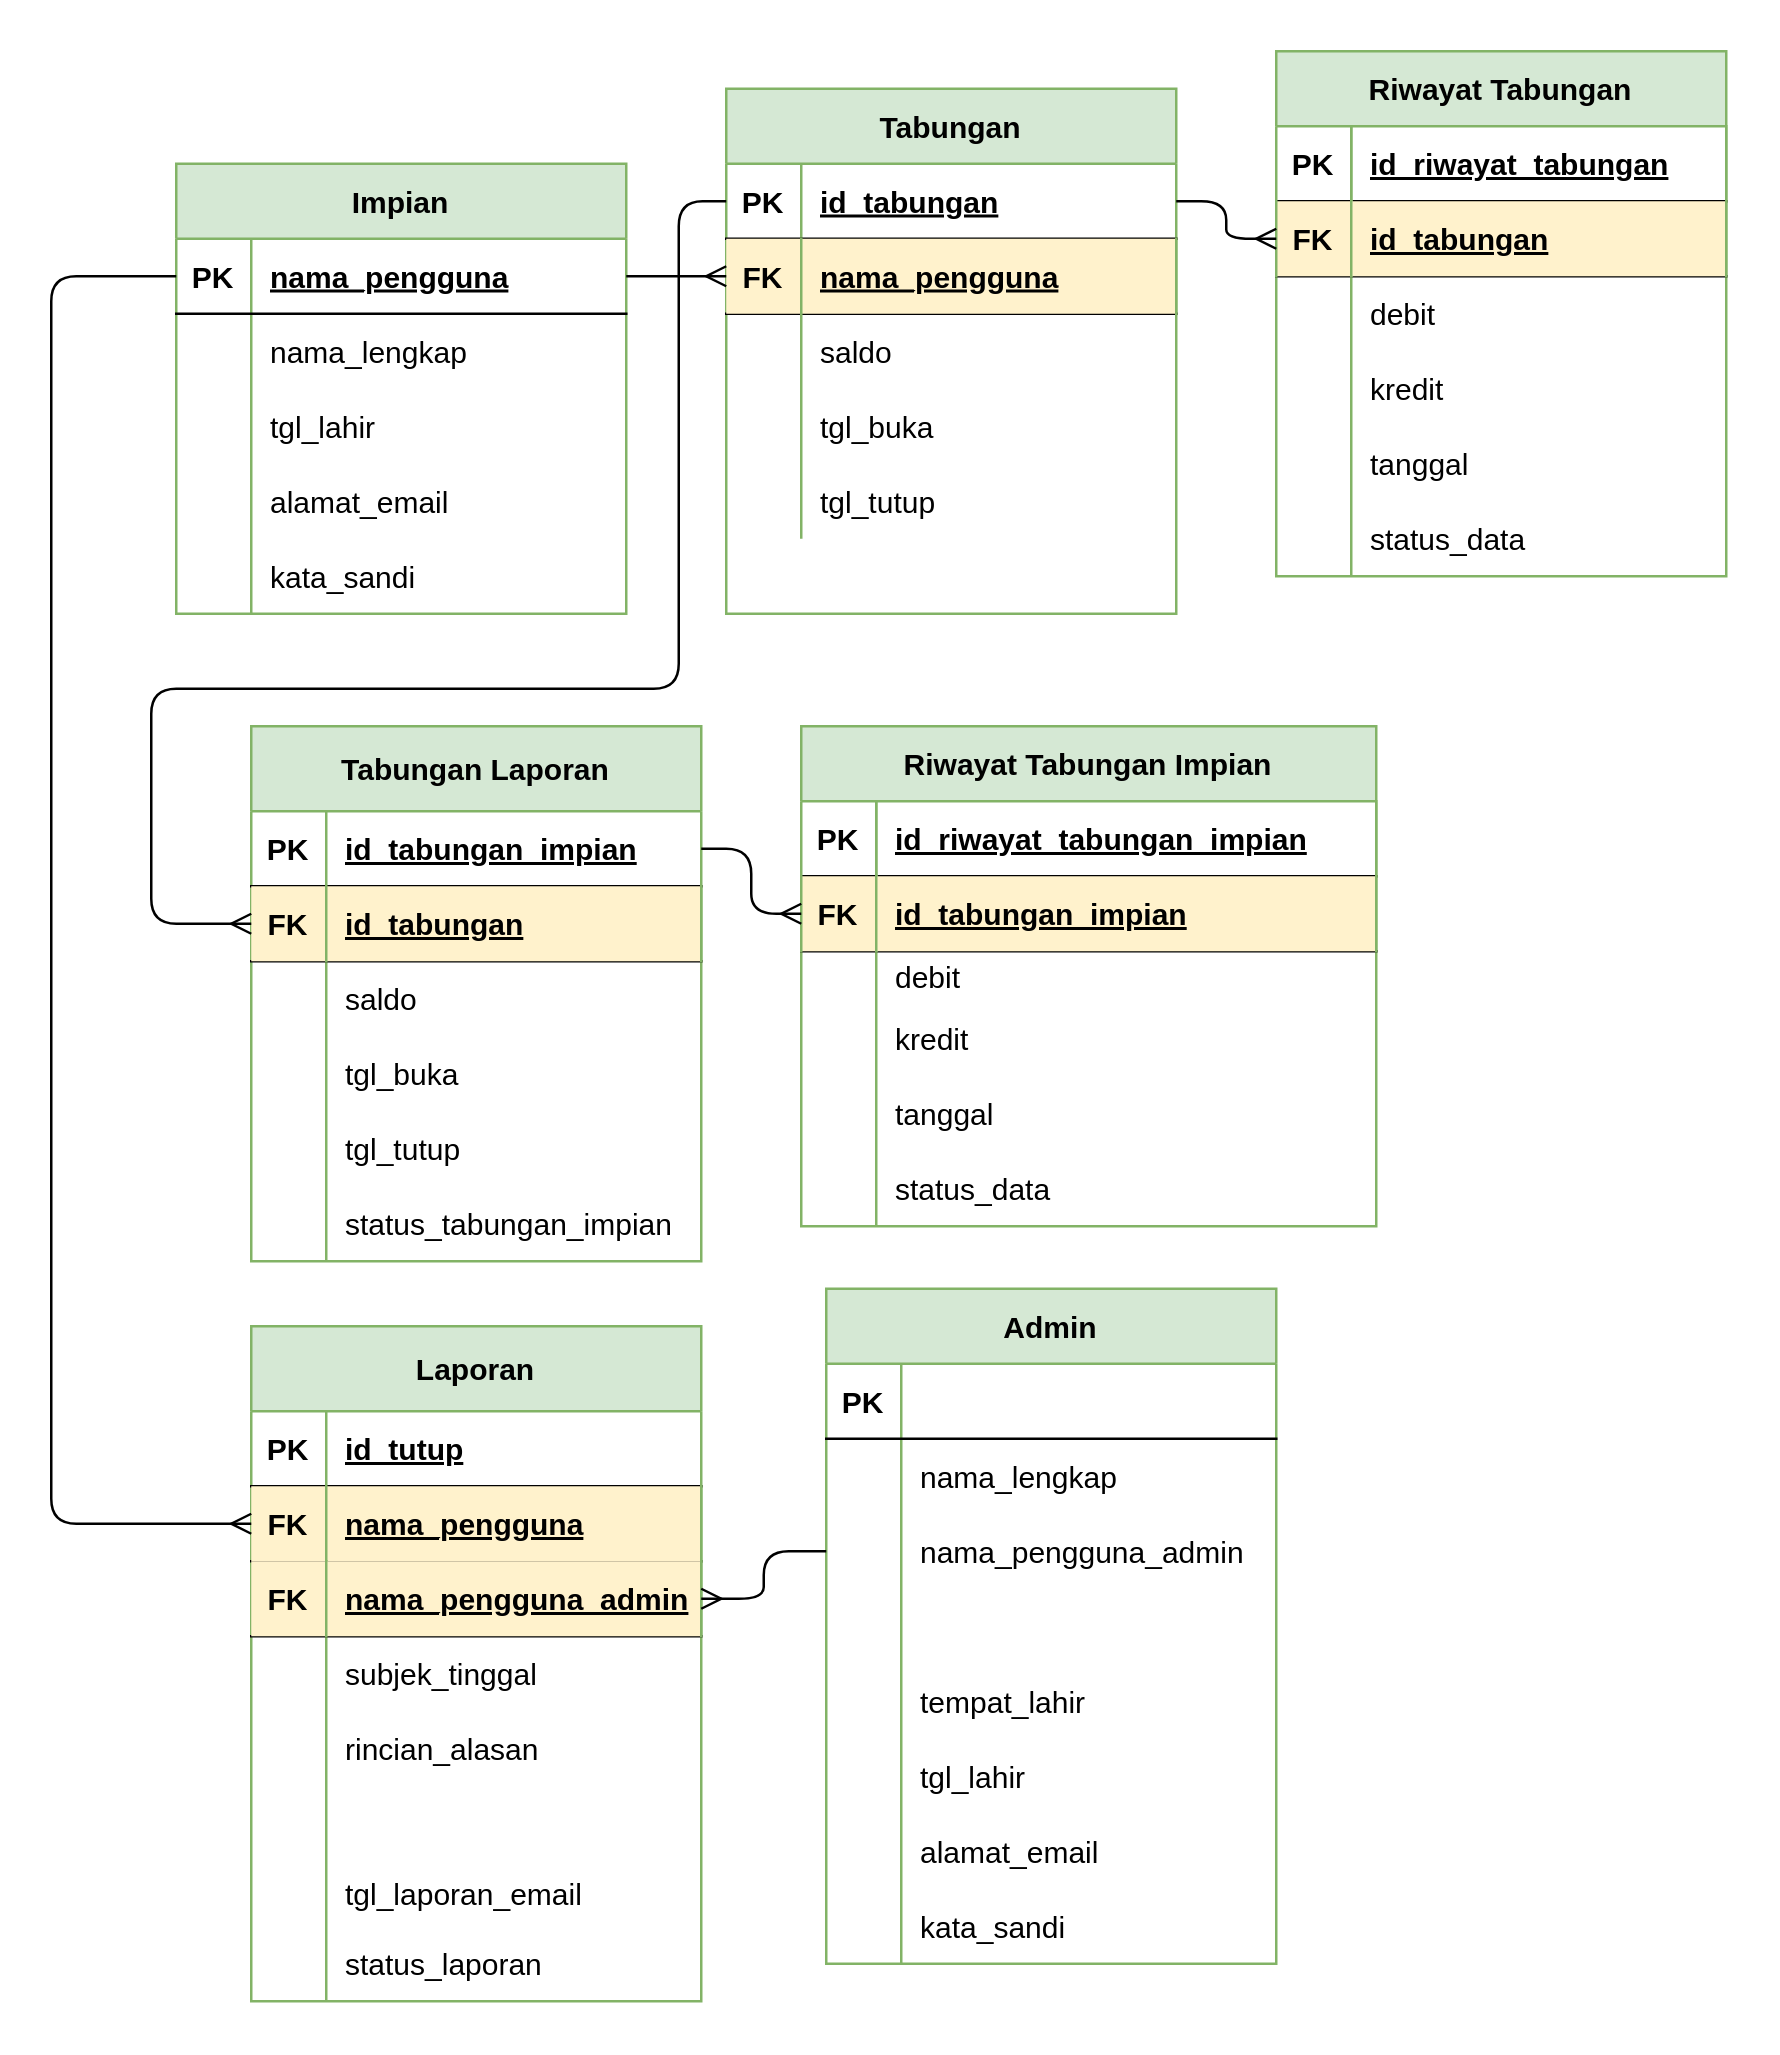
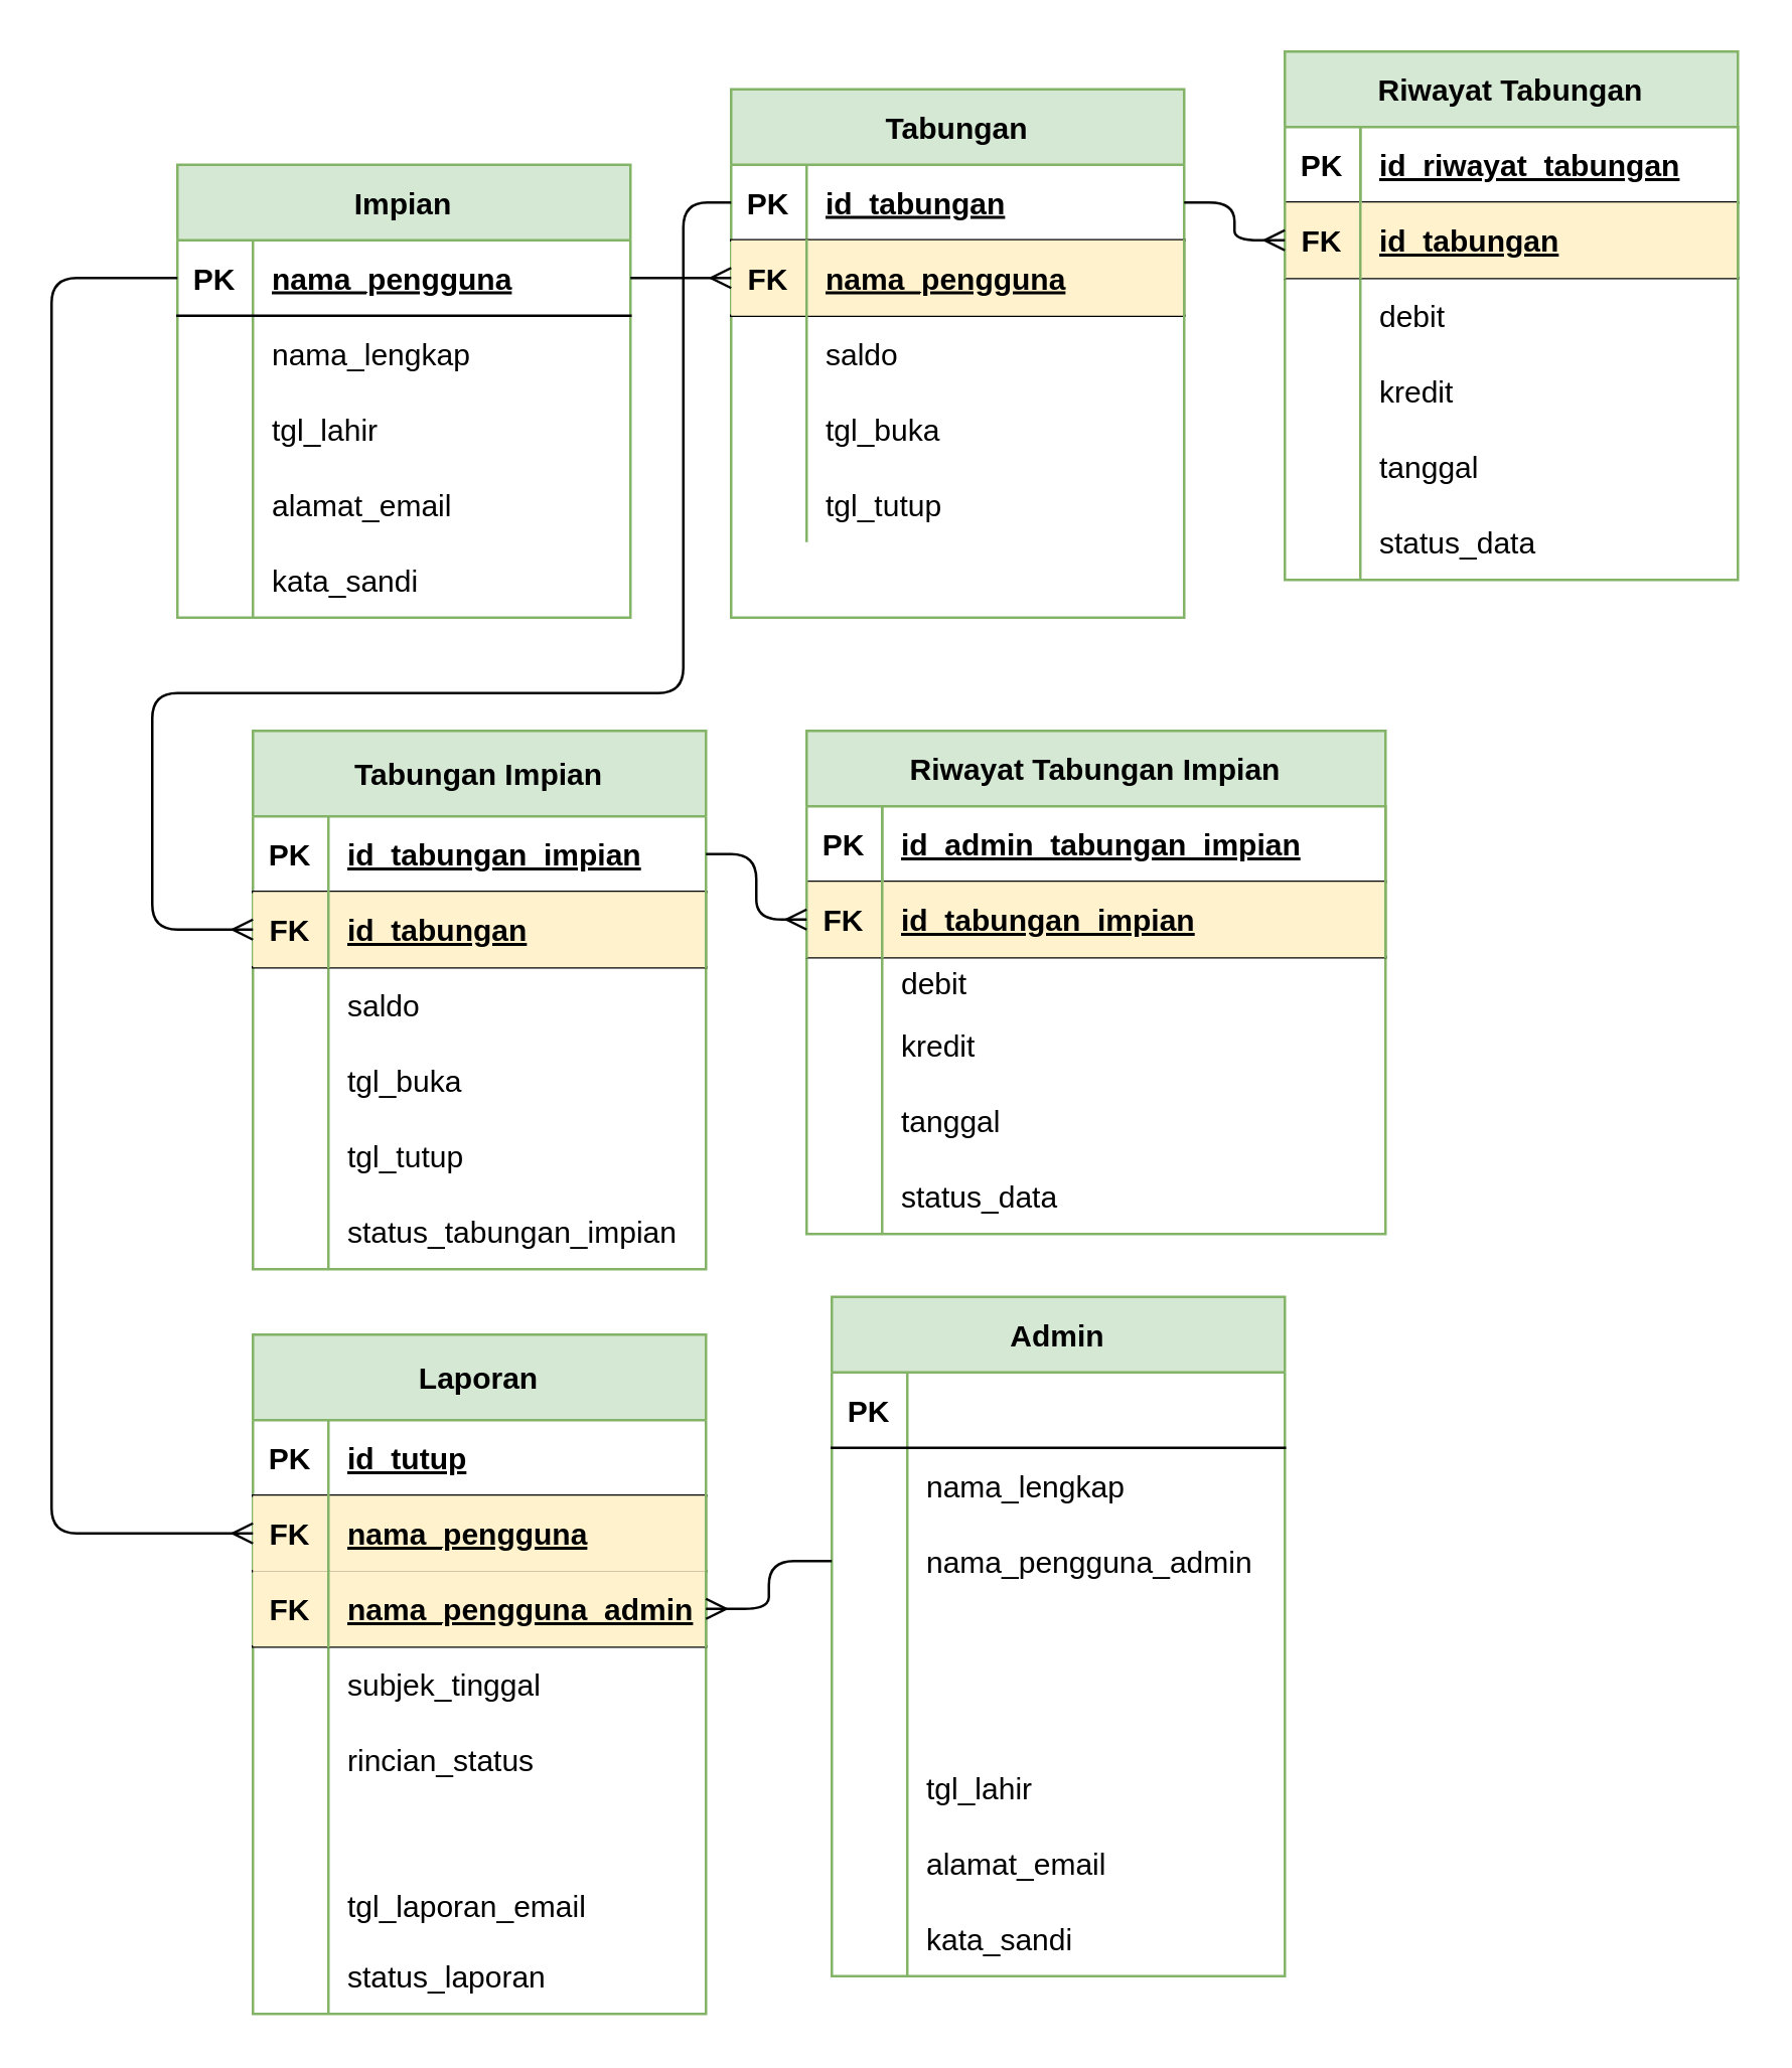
- <mxCell id="55" value="Tabungan Laporan" style="shape=table;startSize=34;container=1;collapsible=1;childLayout=tableLayout;fixedRows=1;rowLines=0;fontStyle=1;align=center;resizeLast=1;fillColor=#d5e8d4;strokeColor=#82b366;" vertex="1" parent="1"><mxGeometry x="100" y="290" width="180" height="214" as="geometry"><mxRectangle x="290" y="360" width="90" height="30" as="alternateBounds" /></mxGeometry></mxCell>
+ <mxCell id="55" value="Tabungan Impian" style="shape=table;startSize=34;container=1;collapsible=1;childLayout=tableLayout;fixedRows=1;rowLines=0;fontStyle=1;align=center;resizeLast=1;fillColor=#d5e8d4;strokeColor=#82b366;" vertex="1" parent="1"><mxGeometry x="100" y="290" width="180" height="214" as="geometry"><mxRectangle x="290" y="360" width="90" height="30" as="alternateBounds" /></mxGeometry></mxCell>
- <mxCell id="77" value="id_riwayat_tabungan_impian" style="shape=partialRectangle;connectable=0;fillColor=none;top=0;left=1;bottom=0;right=1;align=left;spacingLeft=6;fontStyle=5;overflow=hidden;strokeColor=#82B366;" vertex="1" parent="75"><mxGeometry x="30" width="200" height="30" as="geometry"><mxRectangle width="200" height="30" as="alternateBounds" /></mxGeometry></mxCell>
+ <mxCell id="77" value="id_admin_tabungan_impian" style="shape=partialRectangle;connectable=0;fillColor=none;top=0;left=1;bottom=0;right=1;align=left;spacingLeft=6;fontStyle=5;overflow=hidden;strokeColor=#82B366;" vertex="1" parent="75"><mxGeometry x="30" width="200" height="30" as="geometry"><mxRectangle width="200" height="30" as="alternateBounds" /></mxGeometry></mxCell>
- <mxCell id="135" value="tempat_lahir" style="shape=partialRectangle;connectable=0;fillColor=none;top=0;left=0;bottom=0;right=0;align=left;spacingLeft=6;overflow=hidden;" vertex="1" parent="133"><mxGeometry x="30" width="150" height="30" as="geometry"><mxRectangle width="150" height="30" as="alternateBounds" /></mxGeometry></mxCell>
- <mxCell id="112" value="rincian_alasan" style="shape=partialRectangle;connectable=0;fillColor=none;top=0;left=0;bottom=0;right=0;align=left;spacingLeft=6;overflow=hidden;" vertex="1" parent="110"><mxGeometry x="30" width="150" height="30" as="geometry"><mxRectangle width="150" height="30" as="alternateBounds" /></mxGeometry></mxCell>
+ <mxCell id="112" value="rincian_status" style="shape=partialRectangle;connectable=0;fillColor=none;top=0;left=0;bottom=0;right=0;align=left;spacingLeft=6;overflow=hidden;" vertex="1" parent="110"><mxGeometry x="30" width="150" height="30" as="geometry"><mxRectangle width="150" height="30" as="alternateBounds" /></mxGeometry></mxCell>
